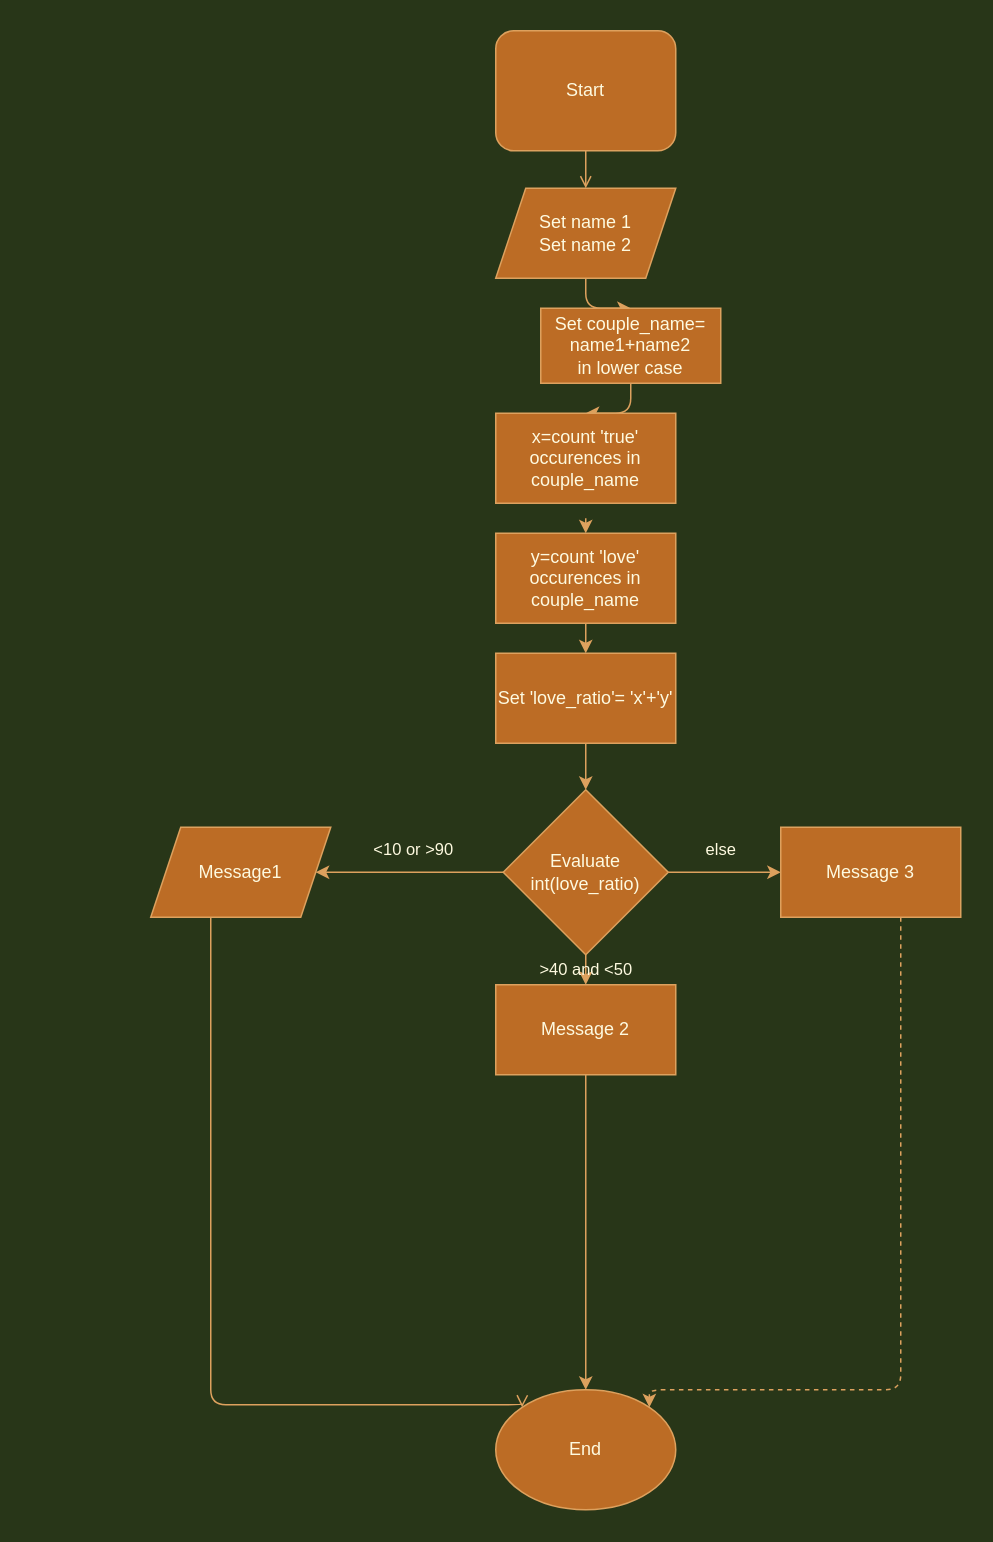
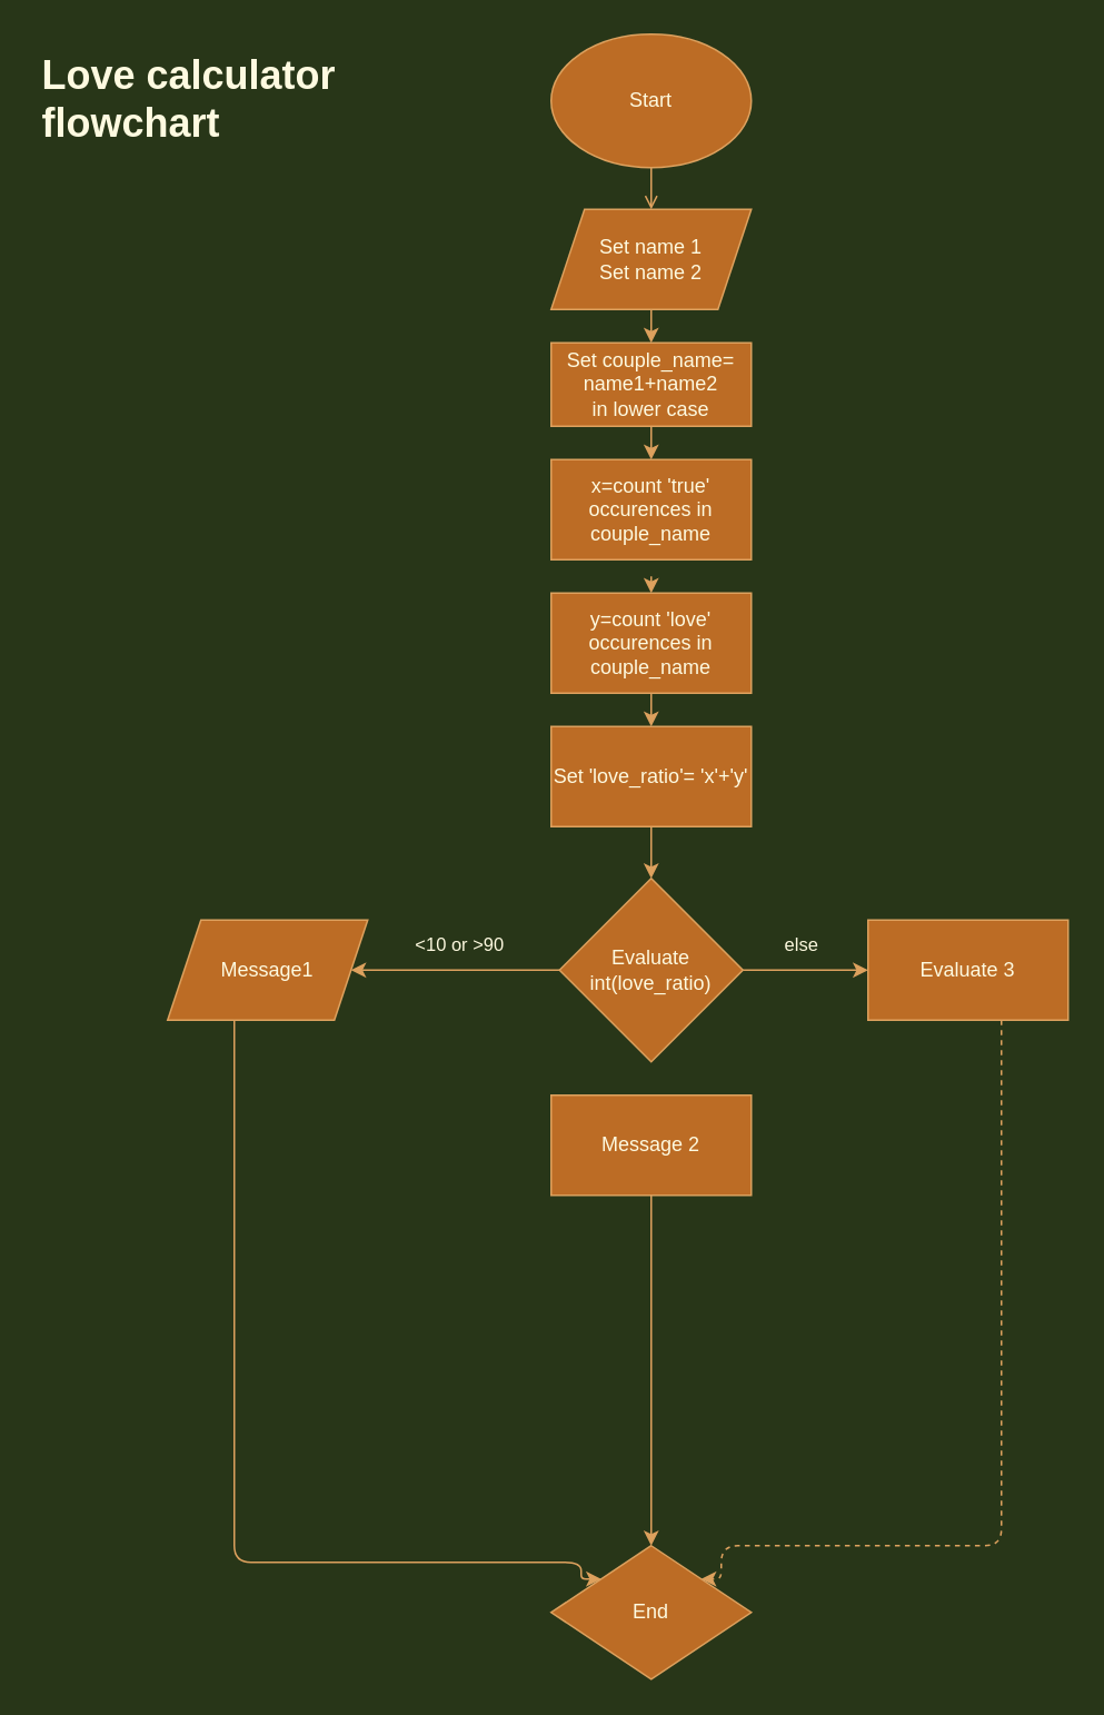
+ <mxCell id="2" value="&lt;h1&gt;Love calculator flowchart&lt;/h1&gt;" style="text;html=1;strokeColor=none;fillColor=none;spacing=5;spacingTop=-20;whiteSpace=wrap;overflow=hidden;rounded=0;sketch=0;fontColor=#FEFAE0;" vertex="1" parent="1"><mxGeometry x="20" y="25" width="190" height="70" as="geometry" /></mxCell>
- <mxCell id="4" value="Start" style="whiteSpace=wrap;html=1;sketch=0;fontColor=#FEFAE0;strokeColor=#DDA15E;fillColor=#BC6C25;rounded=1;" vertex="1" parent="1"><mxGeometry x="330" y="20" width="120" height="80" as="geometry" /></mxCell>
+ <mxCell id="4" value="Start" style="ellipse;whiteSpace=wrap;html=1;rounded=0;sketch=0;fontColor=#FEFAE0;strokeColor=#DDA15E;fillColor=#BC6C25;" vertex="1" parent="1"><mxGeometry x="330" y="20" width="120" height="80" as="geometry" /></mxCell>
- <mxCell id="8" value="Set couple_name= name1+name2&lt;br&gt;in lower case" style="whiteSpace=wrap;html=1;fillColor=#BC6C25;strokeColor=#DDA15E;fontColor=#FEFAE0;rounded=0;sketch=0;" vertex="1" parent="1"><mxGeometry x="360" y="205" width="120" height="50" as="geometry" /></mxCell>
+ <mxCell id="8" value="Set couple_name= name1+name2&lt;br&gt;in lower case" style="whiteSpace=wrap;html=1;fillColor=#BC6C25;strokeColor=#DDA15E;fontColor=#FEFAE0;rounded=0;sketch=0;" vertex="1" parent="1"><mxGeometry x="330" y="205" width="120" height="50" as="geometry" /></mxCell>
- <mxCell id="20" value="Message 3" style="whiteSpace=wrap;html=1;fillColor=#BC6C25;strokeColor=#DDA15E;fontColor=#FEFAE0;rounded=0;sketch=0;" vertex="1" parent="1"><mxGeometry x="520" y="551" width="120" height="60" as="geometry" /></mxCell>
+ <mxCell id="20" value="Evaluate 3" style="whiteSpace=wrap;html=1;fillColor=#BC6C25;strokeColor=#DDA15E;fontColor=#FEFAE0;rounded=0;sketch=0;" vertex="1" parent="1"><mxGeometry x="520" y="551" width="120" height="60" as="geometry" /></mxCell>
- <mxCell id="17" value="&amp;gt;40 and &amp;lt;50" style="edgeStyle=orthogonalEdgeStyle;curved=0;rounded=1;sketch=0;orthogonalLoop=1;jettySize=auto;html=1;fontColor=#FEFAE0;strokeColor=#DDA15E;fillColor=#BC6C25;labelBackgroundColor=none;" edge="1" parent="1" source="18" target="22"><mxGeometry relative="1" as="geometry" /></mxCell>
- <mxCell id="23" value="" style="edgeStyle=orthogonalEdgeStyle;curved=0;rounded=1;sketch=0;orthogonalLoop=1;jettySize=auto;html=1;labelBackgroundColor=none;fontColor=#FEFAE0;strokeColor=#DDA15E;fillColor=#BC6C25;entryX=0;entryY=0;entryDx=0;entryDy=0;endArrow=open;" edge="1" parent="1" source="24" target="25"><mxGeometry relative="1" as="geometry"><mxPoint x="160" y="936" as="targetPoint" /><Array as="points"><mxPoint x="140" y="936" /><mxPoint x="348" y="936" /></Array></mxGeometry></mxCell>
+ <mxCell id="23" value="" style="edgeStyle=orthogonalEdgeStyle;curved=0;rounded=1;sketch=0;orthogonalLoop=1;jettySize=auto;html=1;labelBackgroundColor=none;fontColor=#FEFAE0;strokeColor=#DDA15E;fillColor=#BC6C25;entryX=0;entryY=0;entryDx=0;entryDy=0;" edge="1" parent="1" source="24" target="25"><mxGeometry relative="1" as="geometry"><mxPoint x="160" y="936" as="targetPoint" /><Array as="points"><mxPoint x="140" y="936" /><mxPoint x="348" y="936" /></Array></mxGeometry></mxCell>
- <mxCell id="25" value="End" style="ellipse;whiteSpace=wrap;html=1;rounded=0;sketch=0;fontColor=#FEFAE0;strokeColor=#DDA15E;fillColor=#BC6C25;" vertex="1" parent="1"><mxGeometry x="330" y="926" width="120" height="80" as="geometry" /></mxCell>
+ <mxCell id="25" value="End" style="rhombus;whiteSpace=wrap;html=1;sketch=0;fontColor=#FEFAE0;strokeColor=#DDA15E;fillColor=#BC6C25;" vertex="1" parent="1"><mxGeometry x="330" y="926" width="120" height="80" as="geometry" /></mxCell>
